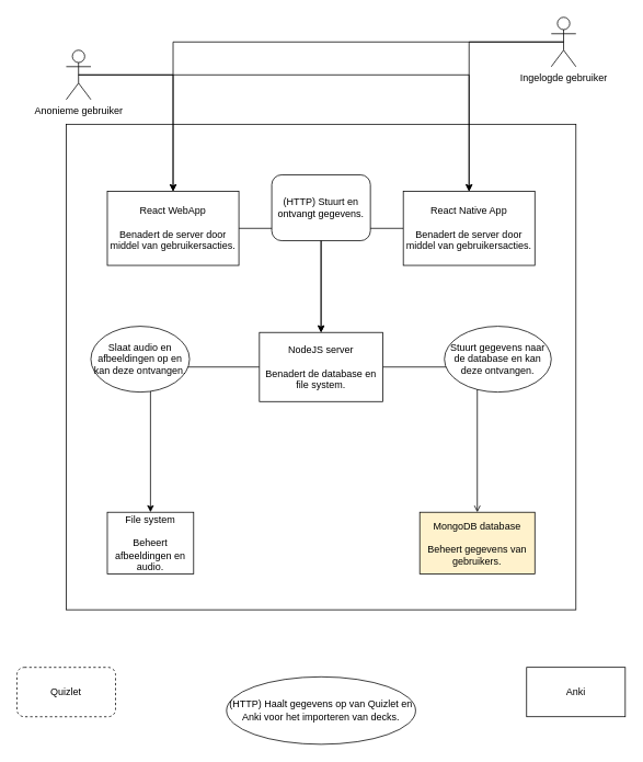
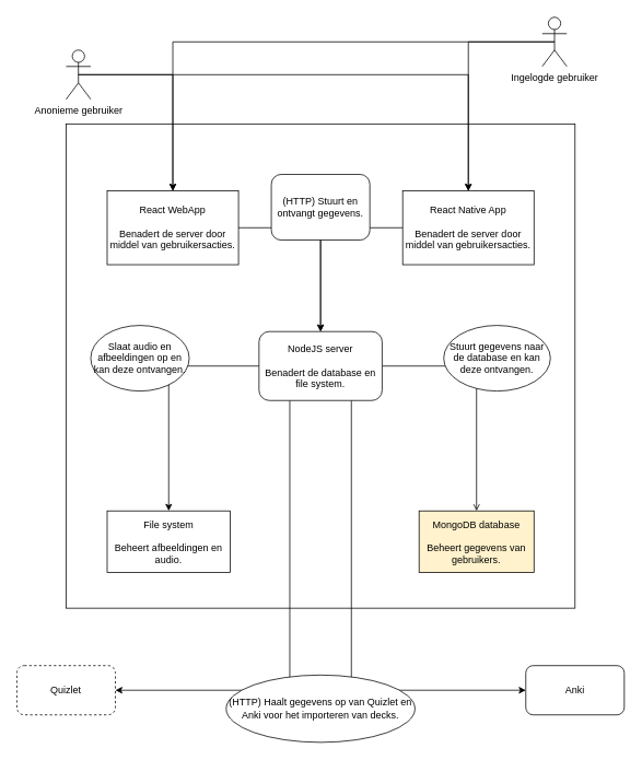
- <mxCell id="8" value="Ingelogde gebruiker" style="shape=umlActor;verticalLabelPosition=bottom;labelBackgroundColor=#ffffff;verticalAlign=top;html=1;outlineConnect=0;" parent="1" vertex="1"><mxGeometry x="670" y="20.5" width="30" height="60" as="geometry" /></mxCell>
+ <mxCell id="8" value="Ingelogde gebruiker" style="shape=umlActor;verticalLabelPosition=bottom;labelBackgroundColor=#ffffff;verticalAlign=top;html=1;outlineConnect=0;" parent="1" vertex="1"><mxGeometry x="660" y="20.5" width="30" height="60" as="geometry" /></mxCell>
- <mxCell id="15" value="NodeJS server&lt;br&gt;&lt;br&gt;Benadert de database en file system." style="rounded=0;whiteSpace=wrap;html=1;" parent="1" vertex="1"><mxGeometry x="315" y="403.5" width="150" height="84" as="geometry" /></mxCell>
+ <mxCell id="15" value="NodeJS server&lt;br&gt;&lt;br&gt;Benadert de database en file system." style="whiteSpace=wrap;html=1;rounded=1;" parent="1" vertex="1"><mxGeometry x="315" y="403.5" width="150" height="84" as="geometry" /></mxCell>
+ <mxCell id="12" style="edgeStyle=orthogonalEdgeStyle;rounded=0;orthogonalLoop=1;jettySize=auto;html=1;exitX=0.75;exitY=1;exitDx=0;exitDy=0;entryX=0;entryY=0.5;entryDx=0;entryDy=0;" parent="1" source="15" target="10" edge="1"><mxGeometry relative="1" as="geometry" /></mxCell>
- <mxCell id="16" value="File system&lt;br&gt;&lt;br&gt;Beheert afbeeldingen en audio." style="rounded=0;whiteSpace=wrap;html=1;" parent="1" vertex="1"><mxGeometry x="130" y="622" width="105" height="75" as="geometry" /></mxCell>
+ <mxCell id="16" value="File system&lt;br&gt;&lt;br&gt;Beheert afbeeldingen en audio." style="rounded=0;whiteSpace=wrap;html=1;" parent="1" vertex="1"><mxGeometry x="130" y="622" width="150" height="75" as="geometry" /></mxCell>
+ <mxCell id="11" style="edgeStyle=orthogonalEdgeStyle;rounded=0;orthogonalLoop=1;jettySize=auto;html=1;exitX=0.25;exitY=1;exitDx=0;exitDy=0;entryX=1;entryY=0.5;entryDx=0;entryDy=0;" parent="1" source="15" target="9" edge="1"><mxGeometry relative="1" as="geometry" /></mxCell>
- <mxCell id="10" value="Anki" style="whiteSpace=wrap;html=1;rounded=0;" parent="1" vertex="1"><mxGeometry x="640" y="810.5" width="120" height="60" as="geometry" /></mxCell>
+ <mxCell id="10" value="Anki" style="rounded=1;whiteSpace=wrap;html=1;" parent="1" vertex="1"><mxGeometry x="640" y="810.5" width="120" height="60" as="geometry" /></mxCell>
